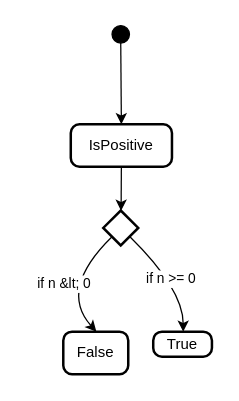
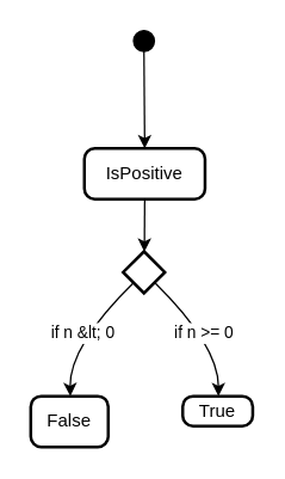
- <mxCell id="5" value="False" style="rounded=1;absoluteArcSize=1;arcSize=14;whiteSpace=wrap;strokeWidth=2;" vertex="1" parent="1"><mxGeometry x="50" y="265" width="52" height="34" as="geometry" /></mxCell>
+ <mxCell id="5" value="False" style="rounded=1;absoluteArcSize=1;arcSize=14;whiteSpace=wrap;strokeWidth=2;" vertex="1" parent="1"><mxGeometry x="20" y="265" width="52" height="34" as="geometry" /></mxCell>
